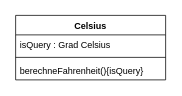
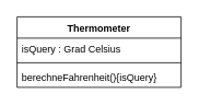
- <mxCell id="2" value="Celsius" style="swimlane;fontStyle=1;align=center;verticalAlign=top;childLayout=stackLayout;horizontal=1;startSize=26;horizontalStack=0;resizeParent=1;resizeParentMax=0;resizeLast=0;collapsible=1;marginBottom=0;" vertex="1" parent="1"><mxGeometry x="20" y="20" width="200" height="86" as="geometry" /></mxCell>
+ <mxCell id="2" value="Thermometer" style="swimlane;fontStyle=1;align=center;verticalAlign=top;childLayout=stackLayout;horizontal=1;startSize=26;horizontalStack=0;resizeParent=1;resizeParentMax=0;resizeLast=0;collapsible=1;marginBottom=0;" vertex="1" parent="1"><mxGeometry x="20" y="20" width="200" height="86" as="geometry" /></mxCell>
